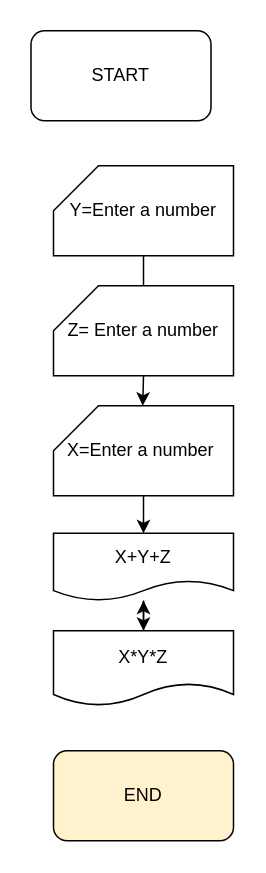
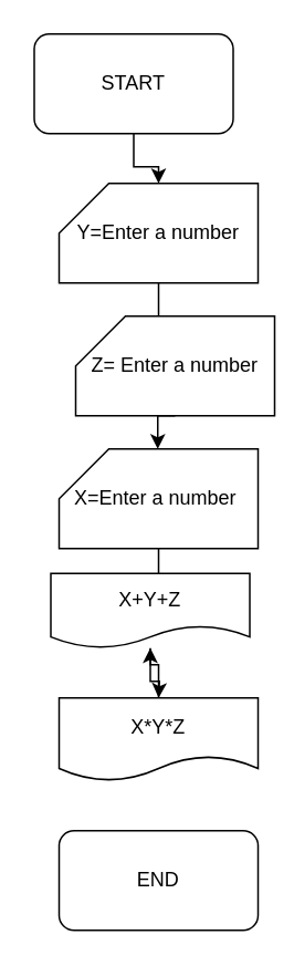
+ <mxCell id="3" value="" style="edgeStyle=orthogonalEdgeStyle;rounded=0;orthogonalLoop=1;jettySize=auto;html=1;" edge="1" parent="1" source="4" target="8"><mxGeometry relative="1" as="geometry" /></mxCell>
- <mxCell id="10" value="Z= Enter a number" style="shape=card;whiteSpace=wrap;html=1;" vertex="1" parent="1"><mxGeometry x="35" y="190" width="120" height="60" as="geometry" /></mxCell>
+ <mxCell id="10" value="Z= Enter a number" style="shape=card;whiteSpace=wrap;html=1;" vertex="1" parent="1"><mxGeometry x="45" y="190" width="120" height="60" as="geometry" /></mxCell>
- <mxCell id="14" value="X+Y+Z" style="shape=document;whiteSpace=wrap;html=1;boundedLbl=1;" vertex="1" parent="1"><mxGeometry x="35" y="355" width="120" height="45" as="geometry" /></mxCell>
+ <mxCell id="14" value="X+Y+Z" style="shape=document;whiteSpace=wrap;html=1;boundedLbl=1;" vertex="1" parent="1"><mxGeometry x="30" y="345" width="120" height="45" as="geometry" /></mxCell>
- <mxCell id="2" value="END" style="rounded=1;whiteSpace=wrap;html=1;fillColor=#fff2cc;" vertex="1" parent="1"><mxGeometry x="35" y="500" width="120" height="60" as="geometry" /></mxCell>
+ <mxCell id="2" value="END" style="rounded=1;whiteSpace=wrap;html=1;" vertex="1" parent="1"><mxGeometry x="35" y="500" width="120" height="60" as="geometry" /></mxCell>
